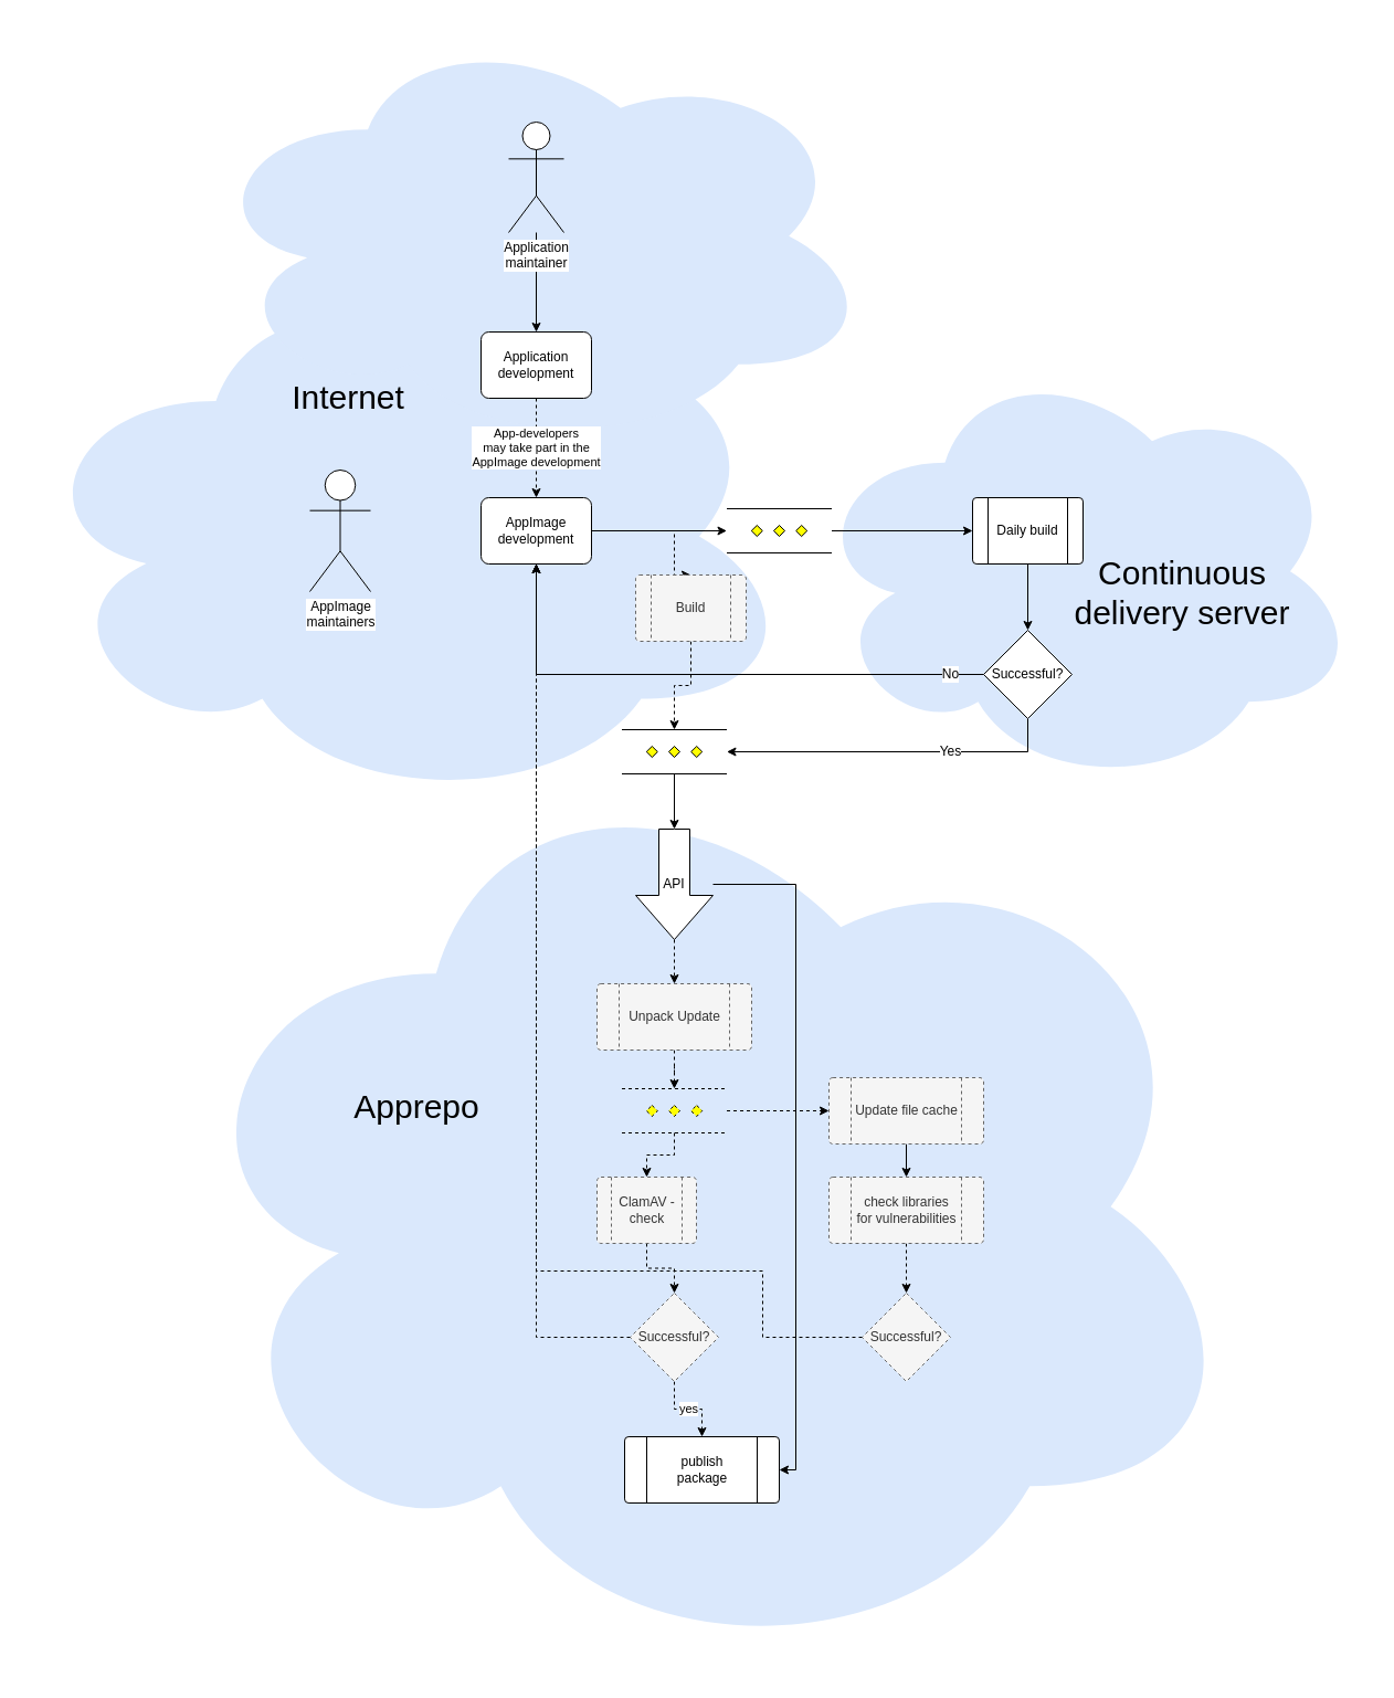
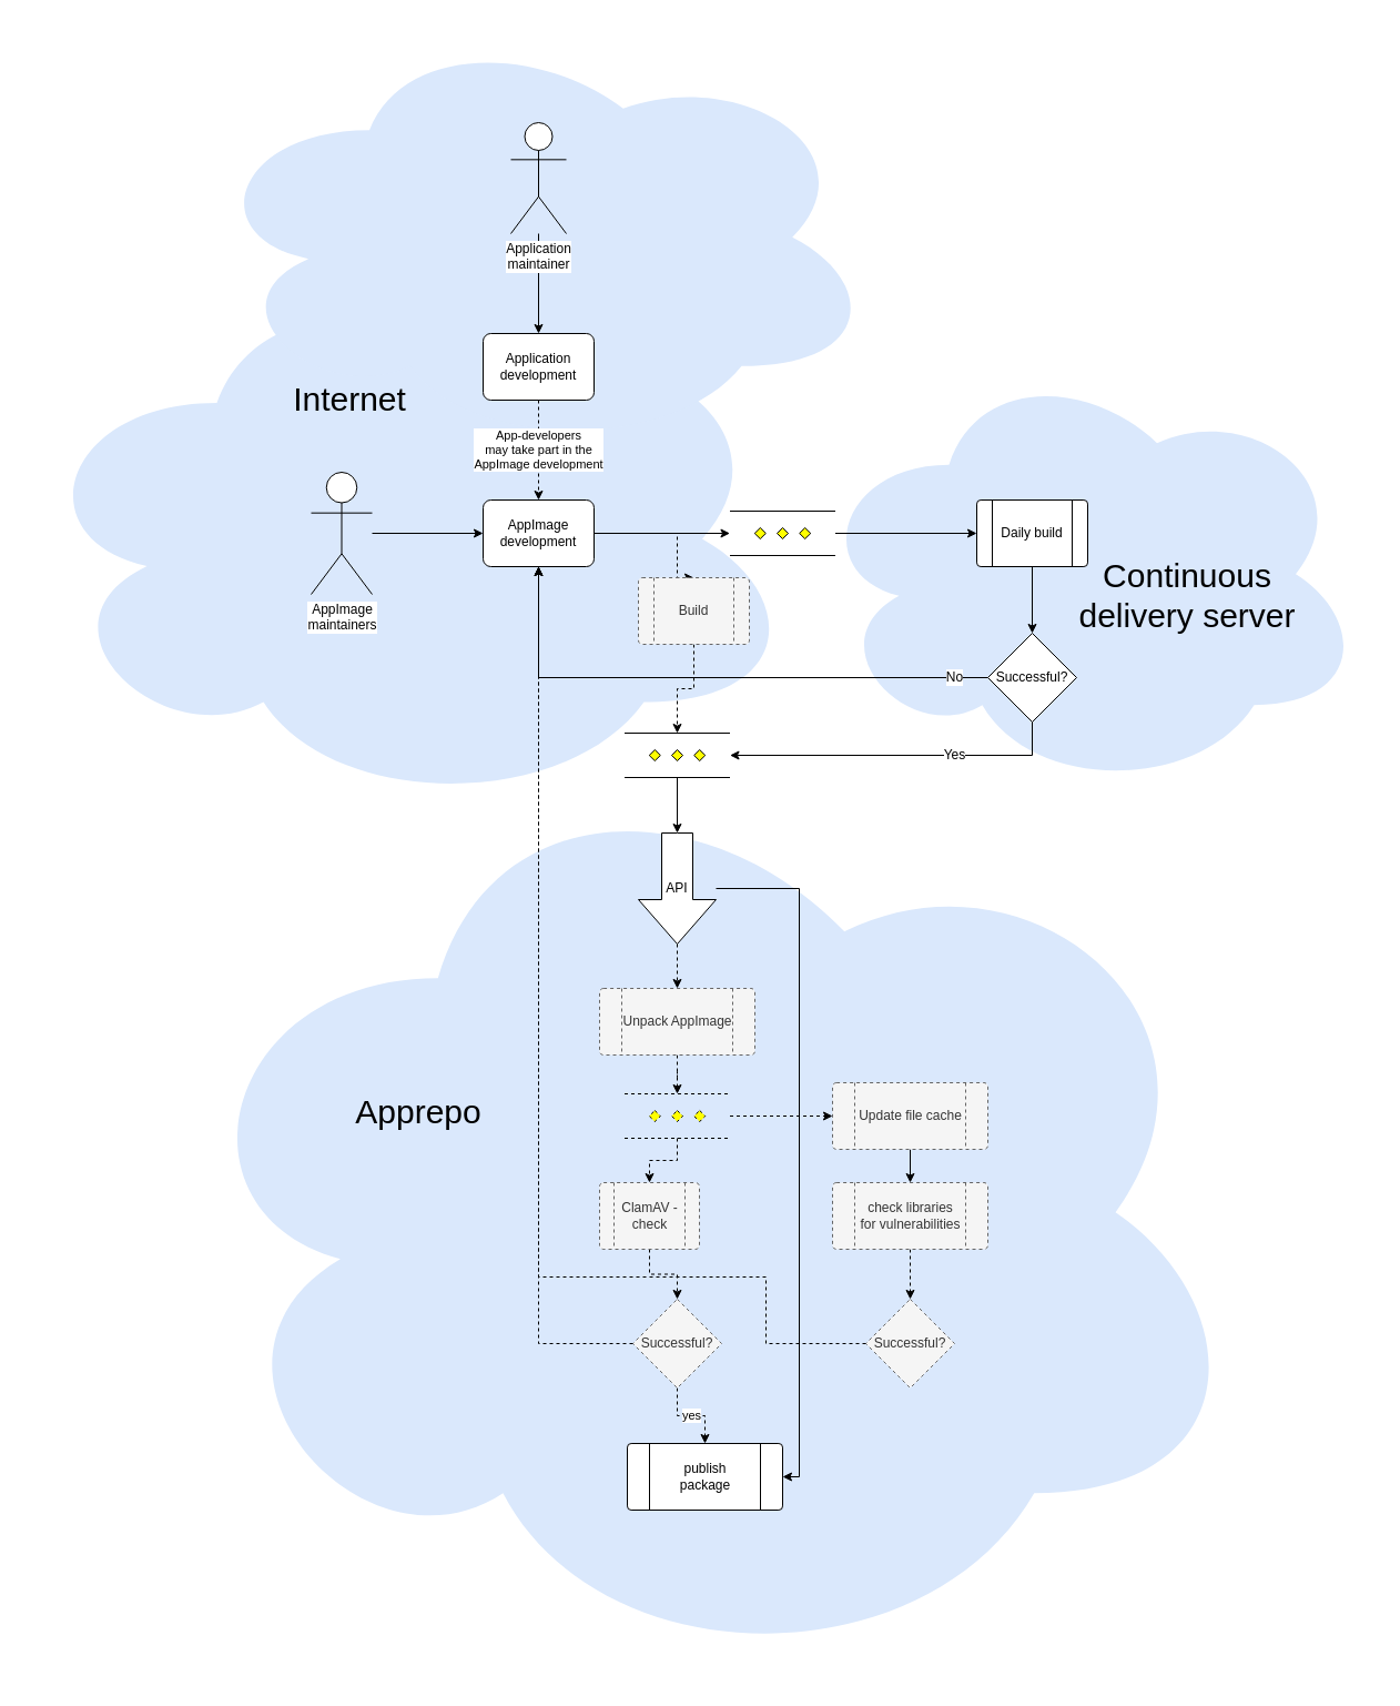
+ <mxCell id="28" style="edgeStyle=orthogonalEdgeStyle;rounded=0;orthogonalLoop=1;jettySize=auto;html=1;entryX=0;entryY=0.5;entryDx=0;entryDy=0;" parent="1" source="33" target="37" edge="1"><mxGeometry relative="1" as="geometry"><mxPoint x="365" y="490" as="sourcePoint" /><mxPoint x="435" y="490" as="targetPoint" /></mxGeometry></mxCell>
- <mxCell id="13" value="Unpack Update" style="html=1;shape=process;whiteSpace=wrap;rounded=1;size=0.14;arcSize=6;dashed=1;fillColor=#f5f5f5;strokeColor=#666666;fontColor=#333333;" vertex="1" parent="4"><mxGeometry x="170" y="65" width="140" height="60" as="geometry" /></mxCell>
+ <mxCell id="13" value="Unpack AppImage" style="html=1;shape=process;whiteSpace=wrap;rounded=1;size=0.14;arcSize=6;dashed=1;fillColor=#f5f5f5;strokeColor=#666666;fontColor=#333333;" vertex="1" parent="4"><mxGeometry x="170" y="65" width="140" height="60" as="geometry" /></mxCell>
